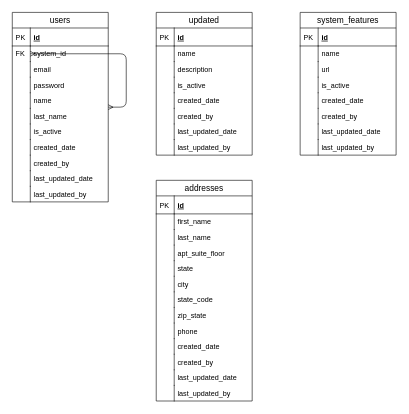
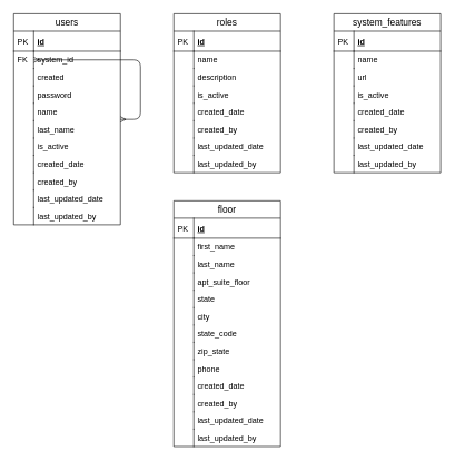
- <mxCell id="25" value="updated" style="swimlane;fontStyle=0;childLayout=stackLayout;horizontal=1;startSize=26;horizontalStack=0;resizeParent=1;resizeParentMax=0;resizeLast=0;collapsible=1;marginBottom=0;align=center;fontSize=14;fillColor=#FFFFFF;" parent="1" vertex="1"><mxGeometry x="260" y="20" width="160" height="238" as="geometry" /></mxCell>
+ <mxCell id="25" value="roles" style="swimlane;fontStyle=0;childLayout=stackLayout;horizontal=1;startSize=26;horizontalStack=0;resizeParent=1;resizeParentMax=0;resizeLast=0;collapsible=1;marginBottom=0;align=center;fontSize=14;fillColor=#FFFFFF;" parent="1" vertex="1"><mxGeometry x="260" y="20" width="160" height="238" as="geometry" /></mxCell>
- <mxCell id="7" value="email" style="shape=partialRectangle;top=0;left=0;right=0;bottom=0;align=left;verticalAlign=top;fillColor=none;spacingLeft=34;spacingRight=4;overflow=hidden;rotatable=0;points=[[0,0.5],[1,0.5]];portConstraint=eastwest;dropTarget=0;fontSize=12;" parent="2" vertex="1"><mxGeometry y="82" width="160" height="26" as="geometry" /></mxCell>
+ <mxCell id="7" value="created" style="shape=partialRectangle;top=0;left=0;right=0;bottom=0;align=left;verticalAlign=top;fillColor=none;spacingLeft=34;spacingRight=4;overflow=hidden;rotatable=0;points=[[0,0.5],[1,0.5]];portConstraint=eastwest;dropTarget=0;fontSize=12;" parent="2" vertex="1"><mxGeometry y="82" width="160" height="26" as="geometry" /></mxCell>
- <mxCell id="42" value="addresses" style="swimlane;fontStyle=0;childLayout=stackLayout;horizontal=1;startSize=26;horizontalStack=0;resizeParent=1;resizeParentMax=0;resizeLast=0;collapsible=1;marginBottom=0;align=center;fontSize=14;fillColor=#FFFFFF;" parent="1" vertex="1"><mxGeometry x="260" y="300" width="160" height="368" as="geometry"><mxRectangle x="300" y="360" width="60" height="26" as="alternateBounds" /></mxGeometry></mxCell>
+ <mxCell id="42" value="floor" style="swimlane;fontStyle=0;childLayout=stackLayout;horizontal=1;startSize=26;horizontalStack=0;resizeParent=1;resizeParentMax=0;resizeLast=0;collapsible=1;marginBottom=0;align=center;fontSize=14;fillColor=#FFFFFF;" parent="1" vertex="1"><mxGeometry x="260" y="300" width="160" height="368" as="geometry"><mxRectangle x="300" y="360" width="60" height="26" as="alternateBounds" /></mxGeometry></mxCell>
